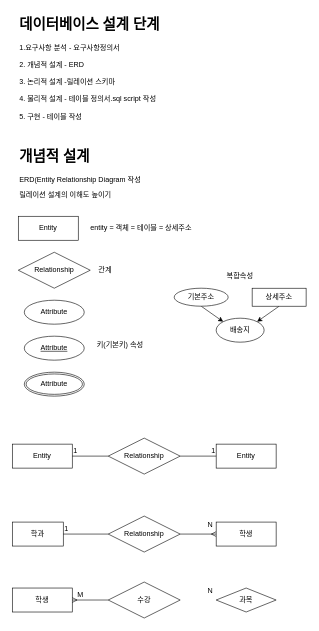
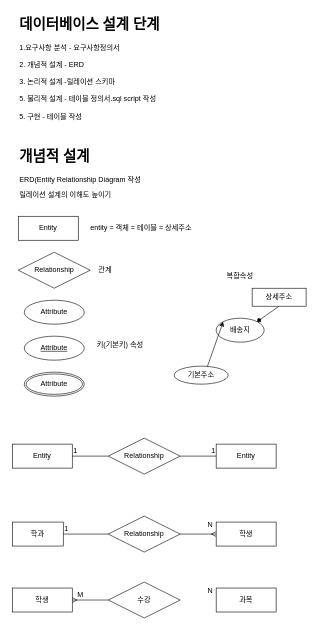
- <mxCell id="3" value="&lt;h1 style=&quot;margin-top: 0px;&quot;&gt;데이터베이스 설계 단계&lt;/h1&gt;&lt;div&gt;1.요구사항 분석 - 요구사항정의서&lt;/div&gt;&lt;div&gt;&lt;br&gt;&lt;/div&gt;&lt;div&gt;2. 개념적 설계 - ERD&amp;nbsp;&lt;/div&gt;&lt;div&gt;&lt;br&gt;&lt;/div&gt;&lt;div&gt;3. 논리적 설계 -릴레이션 스키마&lt;/div&gt;&lt;div&gt;&lt;br&gt;&lt;/div&gt;&lt;div&gt;4. 물리적 설계 - 테이블 정의서.sql script 작성&lt;/div&gt;&lt;div&gt;&lt;br&gt;&lt;/div&gt;&lt;div&gt;5. 구현 - 테이블 작성&lt;/div&gt;&lt;div&gt;&lt;br&gt;&lt;/div&gt;" style="text;html=1;whiteSpace=wrap;overflow=hidden;rounded=0;" vertex="1" parent="1"><mxGeometry x="30" y="20" width="350" height="220" as="geometry" /></mxCell>
+ <mxCell id="3" value="&lt;h1 style=&quot;margin-top: 0px;&quot;&gt;데이터베이스 설계 단계&lt;/h1&gt;&lt;div&gt;1.요구사항 분석 - 요구사항정의서&lt;/div&gt;&lt;div&gt;&lt;br&gt;&lt;/div&gt;&lt;div&gt;2. 개념적 설계 - ERD&amp;nbsp;&lt;/div&gt;&lt;div&gt;&lt;br&gt;&lt;/div&gt;&lt;div&gt;3. 논리적 설계 -릴레이션 스키마&lt;/div&gt;&lt;div&gt;&lt;br&gt;&lt;/div&gt;&lt;div&gt;5. 물리적 설계 - 테이블 정의서.sql script 작성&lt;/div&gt;&lt;div&gt;&lt;br&gt;&lt;/div&gt;&lt;div&gt;5. 구현 - 테이블 작성&lt;/div&gt;&lt;div&gt;&lt;br&gt;&lt;/div&gt;" style="text;html=1;whiteSpace=wrap;overflow=hidden;rounded=0;" vertex="1" parent="1"><mxGeometry x="30" y="20" width="350" height="220" as="geometry" /></mxCell>
- <mxCell id="34" value="기본주소" style="ellipse;whiteSpace=wrap;html=1;align=center;" vertex="1" parent="1"><mxGeometry x="290" y="480" width="90" height="30" as="geometry" /></mxCell>
+ <mxCell id="34" value="기본주소" style="ellipse;whiteSpace=wrap;html=1;align=center;" vertex="1" parent="1"><mxGeometry x="290" y="610" width="90" height="30" as="geometry" /></mxCell>
- <mxCell id="35" style="edgeStyle=none;html=1;exitX=0.5;exitY=1;exitDx=0;exitDy=0;entryX=1;entryY=0;entryDx=0;entryDy=0;" edge="1" parent="1" source="36" target="32"><mxGeometry relative="1" as="geometry" /></mxCell>
+ <mxCell id="35" style="edgeStyle=none;html=1;exitX=0.5;exitY=1;exitDx=0;exitDy=0;entryX=1;entryY=0;entryDx=0;entryDy=0;endArrow=diamond;" edge="1" parent="1" source="36" target="32"><mxGeometry relative="1" as="geometry" /></mxCell>
- <mxCell id="17" value="과목" style="rhombus;whiteSpace=wrap;html=1;align=center;" vertex="1" parent="1"><mxGeometry x="360" y="980" width="100" height="40" as="geometry" /></mxCell>
+ <mxCell id="17" value="과목" style="whiteSpace=wrap;html=1;align=center;" vertex="1" parent="1"><mxGeometry x="360" y="980" width="100" height="40" as="geometry" /></mxCell>
